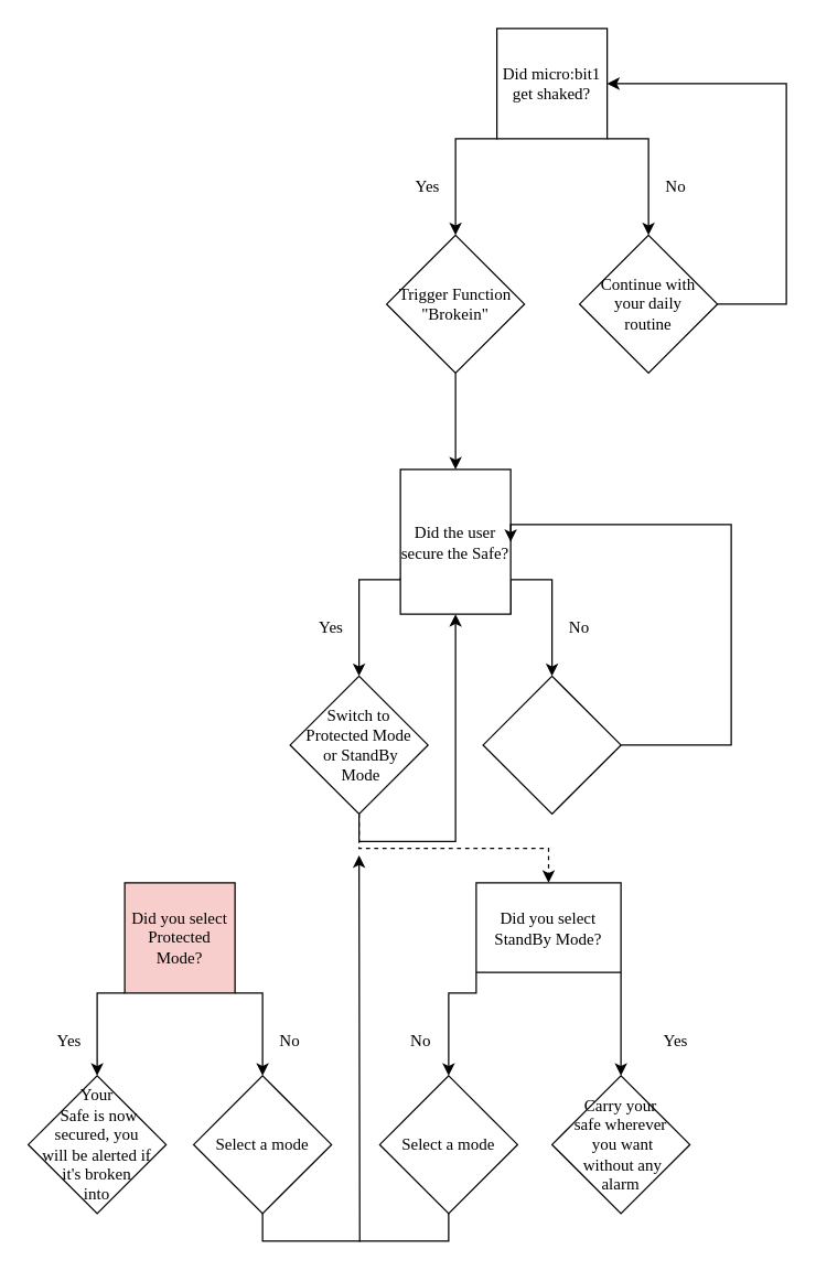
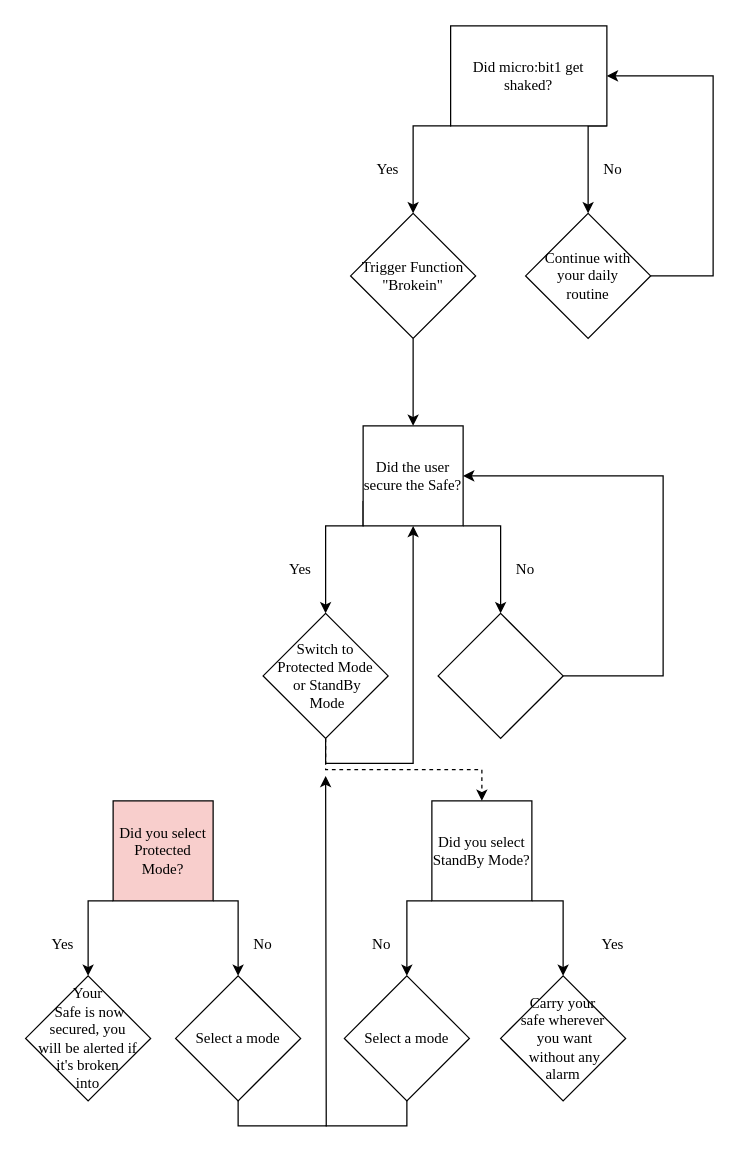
- <mxCell id="4" value="&lt;font face=&quot;Garamond&quot;&gt;Did micro:bit1 get shaked?&lt;/font&gt;" style="whiteSpace=wrap;html=1;aspect=fixed;" parent="1" vertex="1"><mxGeometry x="360" y="20" width="80" height="80" as="geometry" /></mxCell>
+ <mxCell id="4" value="&lt;font face=&quot;Garamond&quot;&gt;Did micro:bit1 get shaked?&lt;/font&gt;" style="whiteSpace=wrap;html=1;aspect=fixed;" parent="1" vertex="1"><mxGeometry x="360" y="20" width="125" height="80" as="geometry" /></mxCell>
- <mxCell id="14" value="&lt;font face=&quot;Garamond&quot;&gt;Did the user secure the Safe?&lt;/font&gt;" style="whiteSpace=wrap;html=1;aspect=fixed;" parent="1" vertex="1"><mxGeometry x="290" y="340" width="80" height="105" as="geometry" /></mxCell>
+ <mxCell id="14" value="&lt;font face=&quot;Garamond&quot;&gt;Did the user secure the Safe?&lt;/font&gt;" style="whiteSpace=wrap;html=1;aspect=fixed;" parent="1" vertex="1"><mxGeometry x="290" y="340" width="80" height="80" as="geometry" /></mxCell>
- <mxCell id="34" value="&lt;font face=&quot;Garamond&quot;&gt;Did you select StandBy Mode?&lt;/font&gt;" style="whiteSpace=wrap;html=1;aspect=fixed;" parent="1" vertex="1"><mxGeometry x="345" y="640" width="105" height="65" as="geometry" /></mxCell>
+ <mxCell id="34" value="&lt;font face=&quot;Garamond&quot;&gt;Did you select StandBy Mode?&lt;/font&gt;" style="whiteSpace=wrap;html=1;aspect=fixed;" parent="1" vertex="1"><mxGeometry x="345" y="640" width="80" height="80" as="geometry" /></mxCell>
